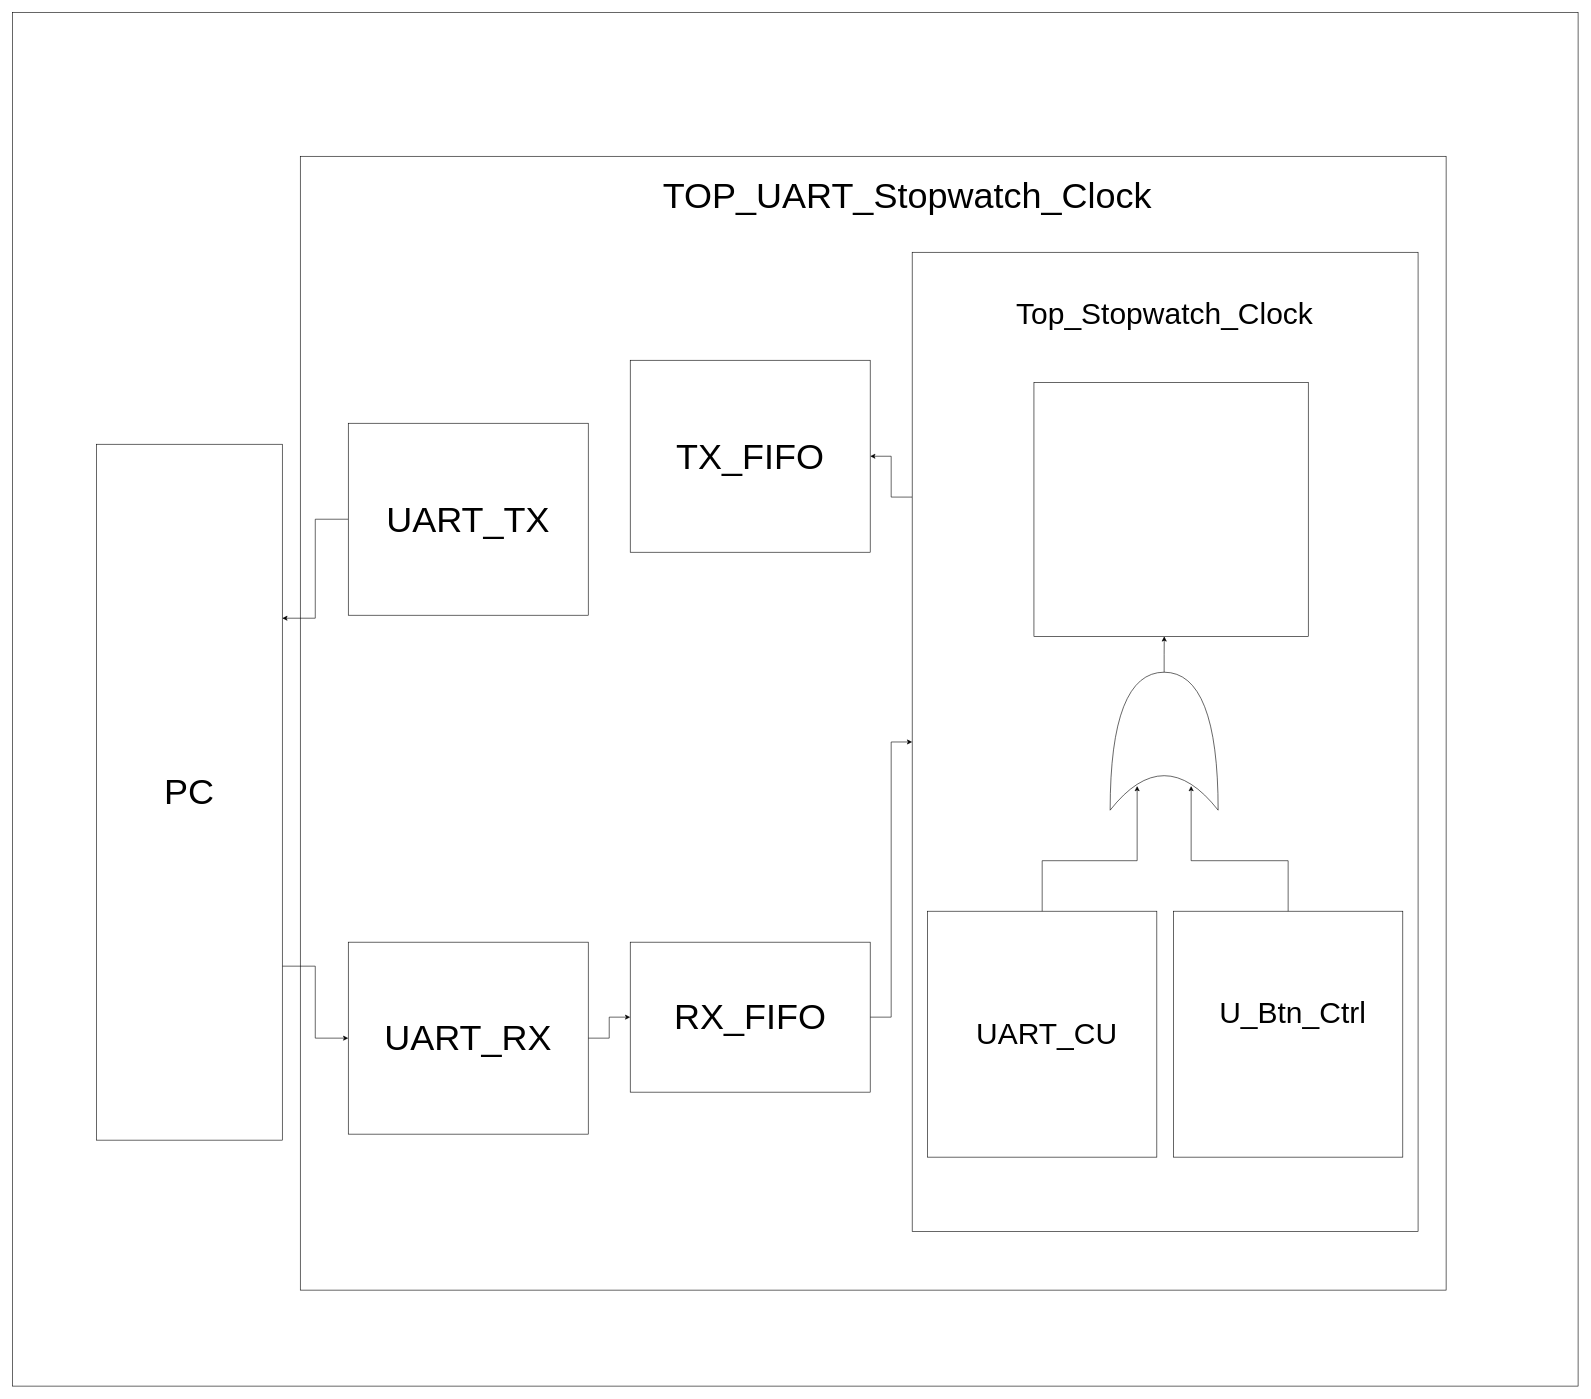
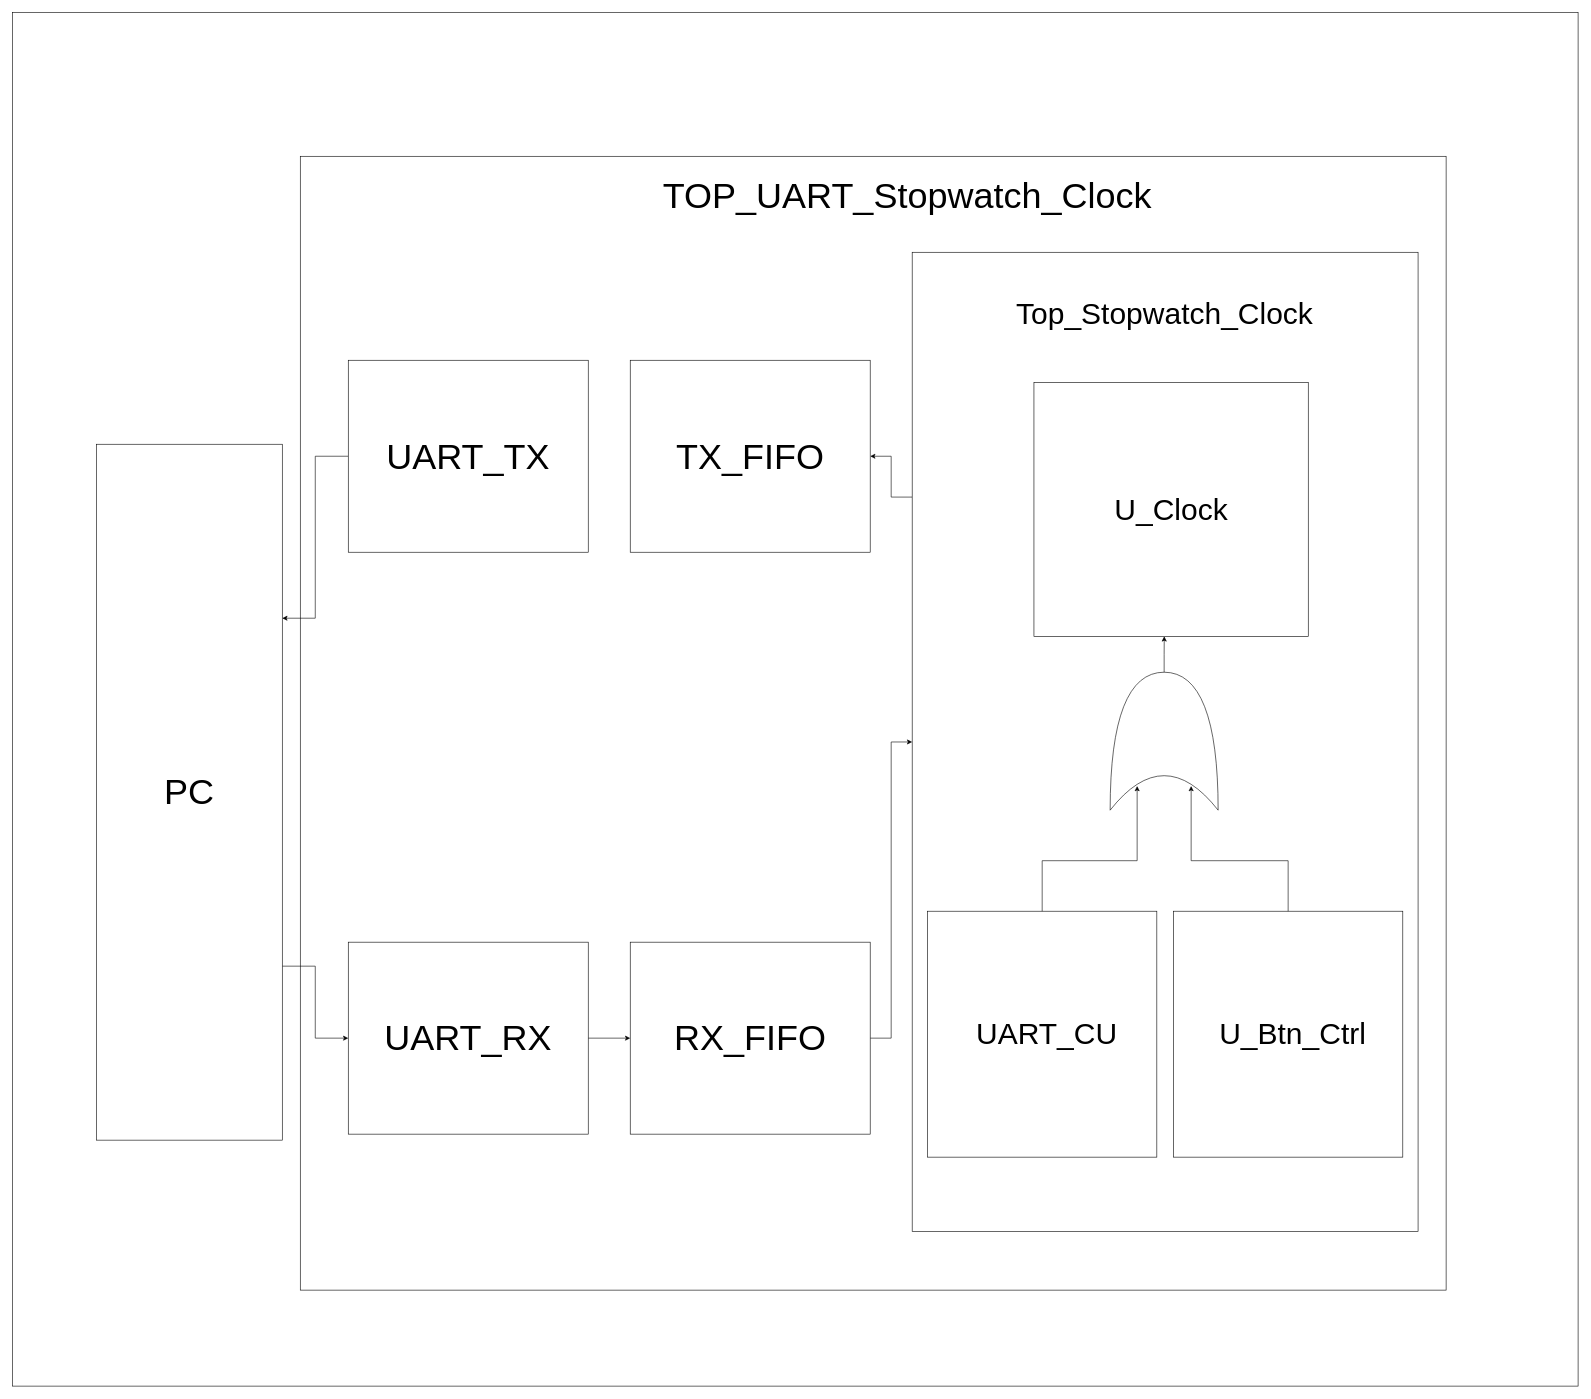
+ <mxCell id="21" value="&lt;span&gt;U_Clock&lt;/span&gt;" style="text;strokeColor=none;align=center;fillColor=none;html=1;verticalAlign=middle;whiteSpace=wrap;rounded=0;fontSize=50;" parent="1" vertex="1"><mxGeometry x="1812.503" y="700.579" width="278.183" height="296.082" as="geometry" /></mxCell>
- <mxCell id="12" value="UART_TX" style="rounded=0;whiteSpace=wrap;html=1;fontSize=60;" vertex="1" parent="1"><mxGeometry x="580" y="705" width="400" height="320" as="geometry" /></mxCell>
+ <mxCell id="12" value="UART_TX" style="rounded=0;whiteSpace=wrap;html=1;fontSize=60;" vertex="1" parent="1"><mxGeometry x="580" y="600" width="400" height="320" as="geometry" /></mxCell>
- <mxCell id="18" value="&lt;span&gt;U_Btn_Ctrl&lt;/span&gt;" style="text;strokeColor=none;align=center;fillColor=none;html=1;verticalAlign=middle;whiteSpace=wrap;rounded=0;fontSize=50;" parent="16" vertex="1"><mxGeometry x="80.526" y="69.94" width="226.938" height="224.872" as="geometry" /></mxCell>
+ <mxCell id="18" value="&lt;span&gt;U_Btn_Ctrl&lt;/span&gt;" style="text;strokeColor=none;align=center;fillColor=none;html=1;verticalAlign=middle;whiteSpace=wrap;rounded=0;fontSize=50;" parent="16" vertex="1"><mxGeometry x="80.526" y="104.94" width="226.938" height="224.872" as="geometry" /></mxCell>
- <mxCell id="14" value="RX_FIFO" style="rounded=0;whiteSpace=wrap;html=1;fontSize=60;" vertex="1" parent="1"><mxGeometry x="1050" y="1570" width="400" height="250" as="geometry" /></mxCell>
+ <mxCell id="14" value="RX_FIFO" style="rounded=0;whiteSpace=wrap;html=1;fontSize=60;" vertex="1" parent="1"><mxGeometry x="1050" y="1570" width="400" height="320" as="geometry" /></mxCell>
